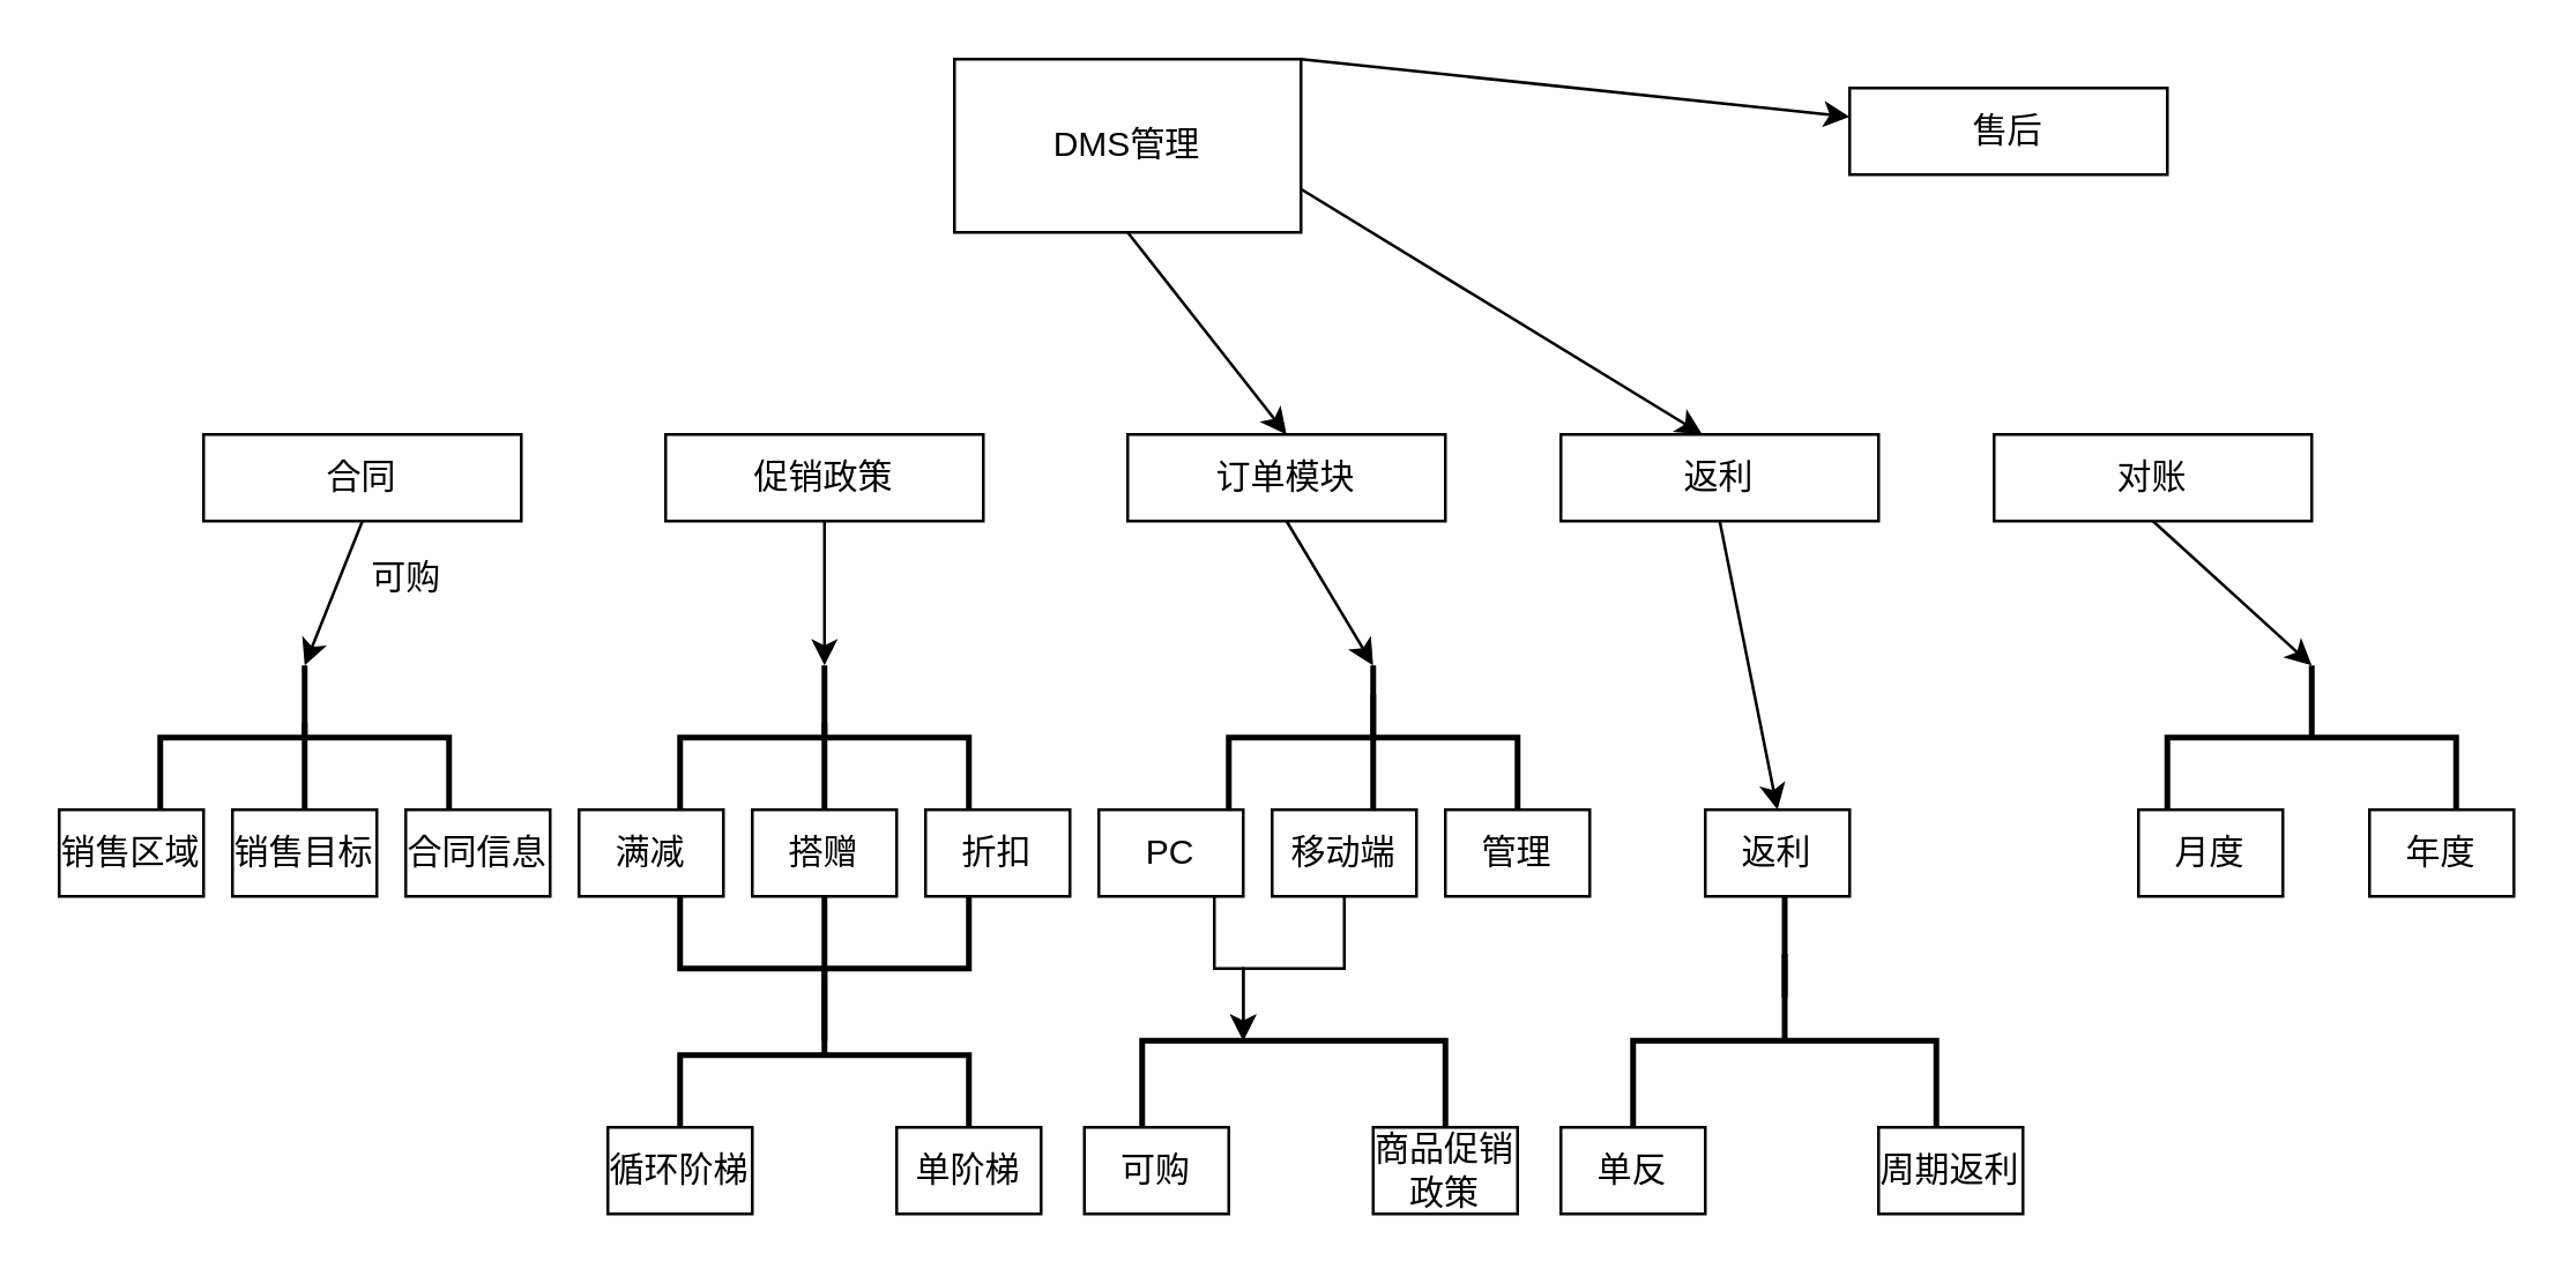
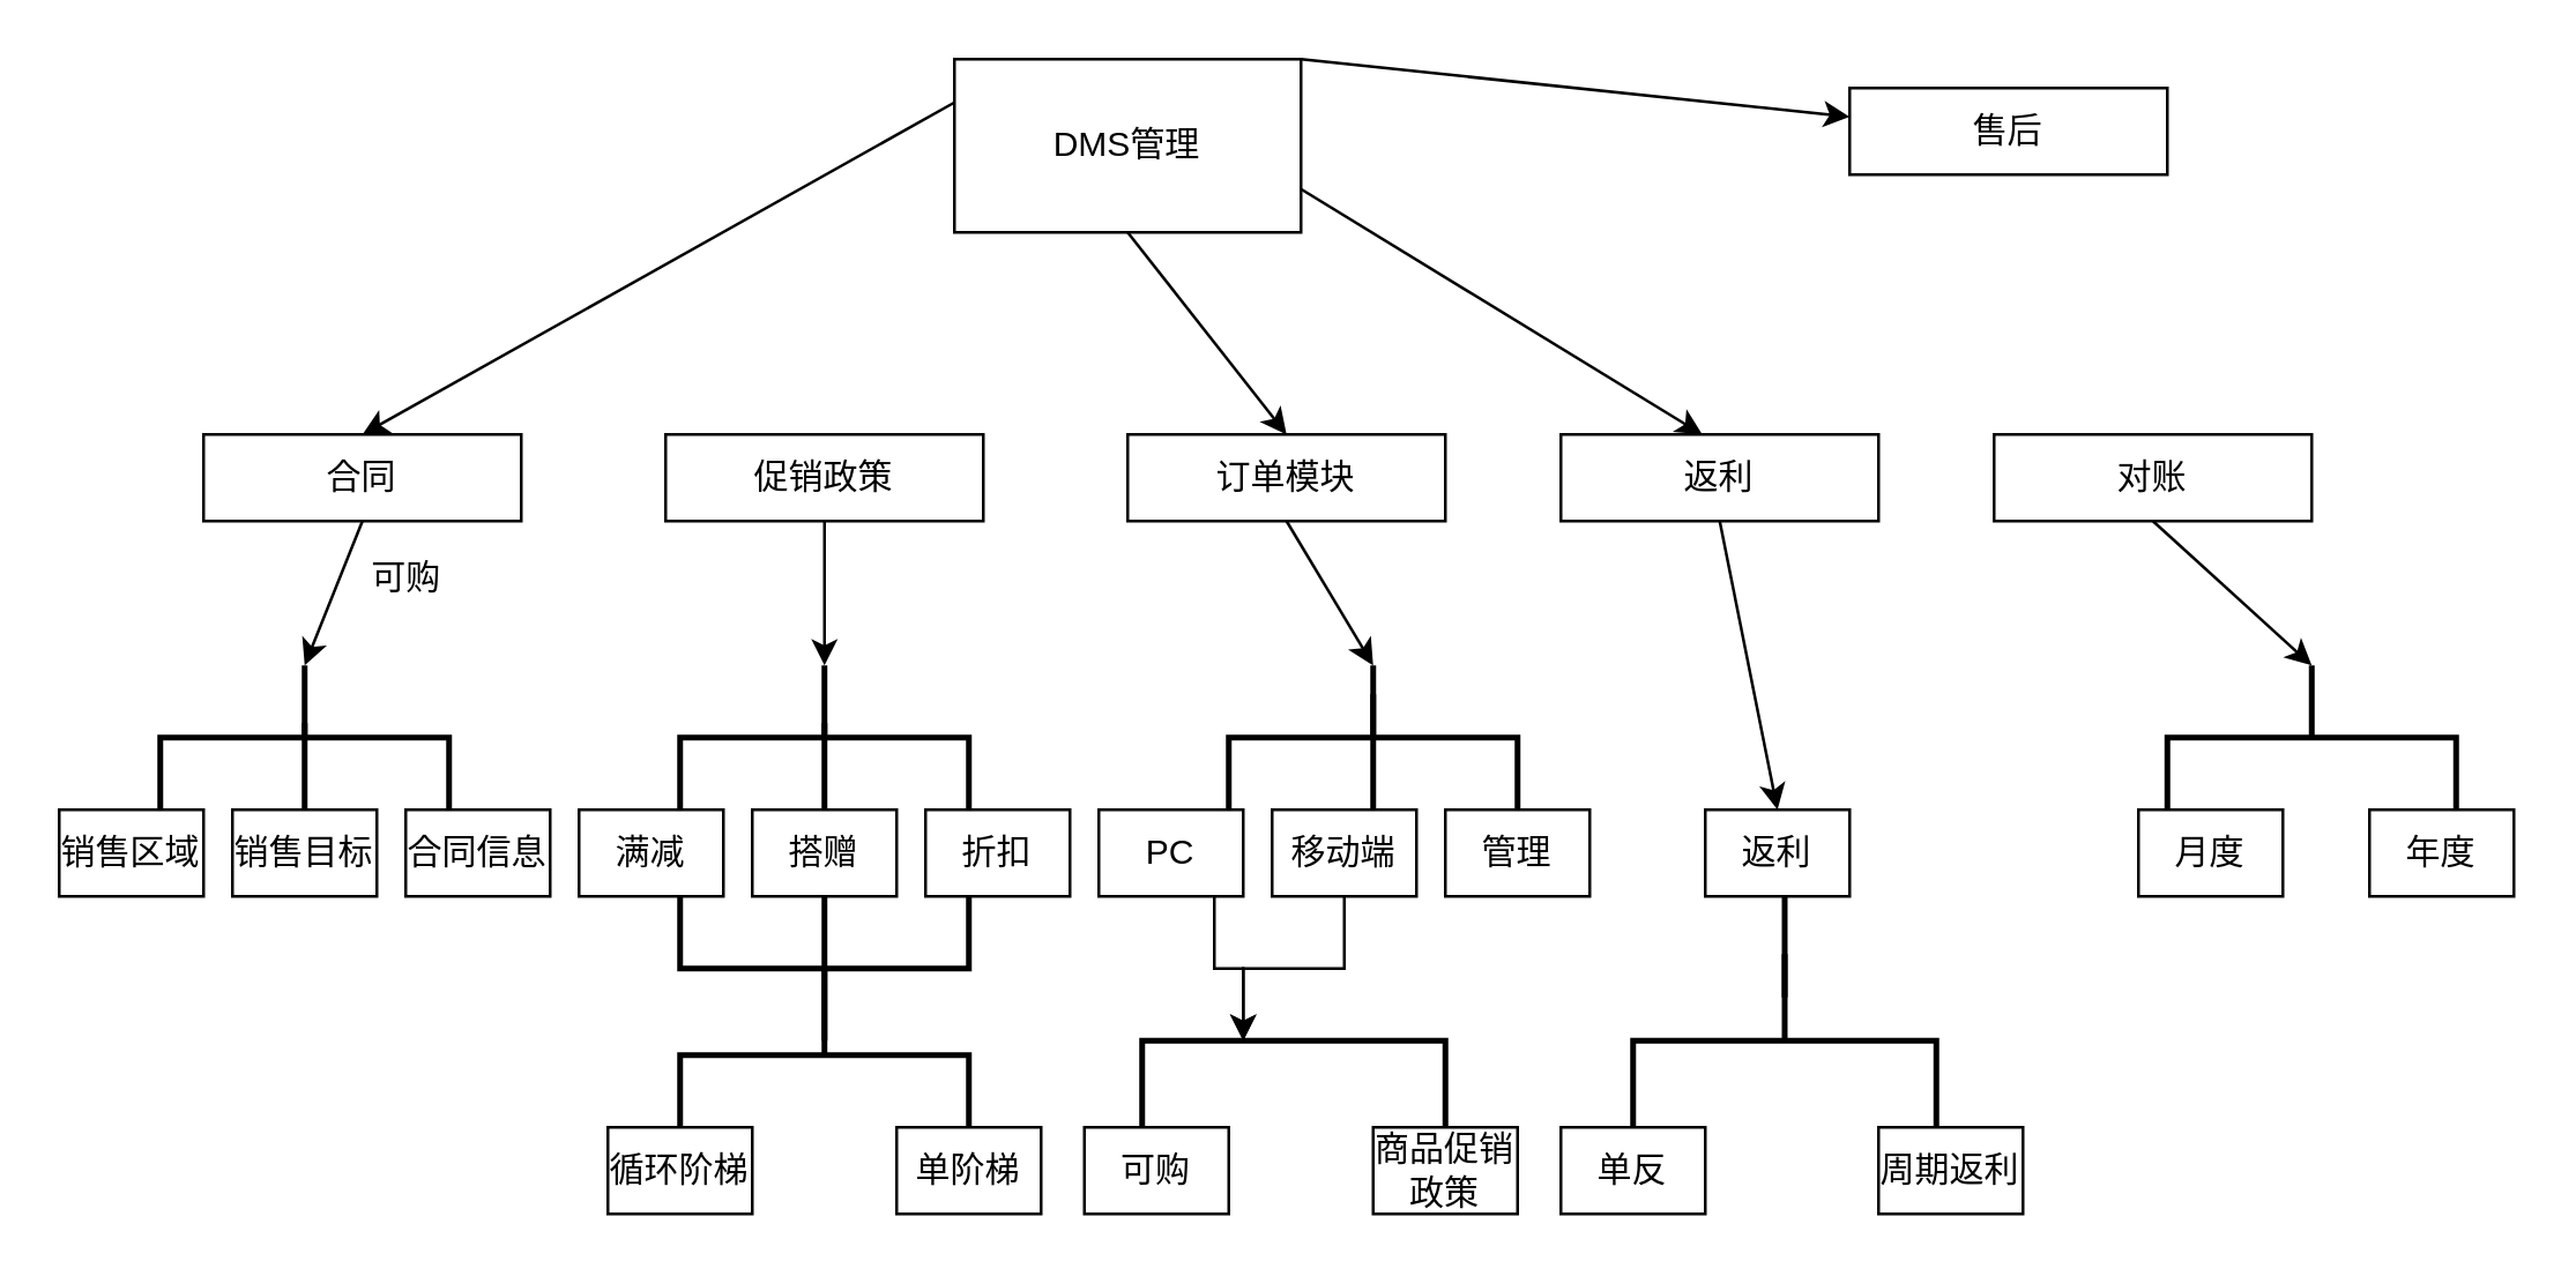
+ <mxCell id="8" value="" style="endArrow=classic;html=1;rounded=0;exitX=0;exitY=0.25;exitDx=0;exitDy=0;entryX=0.5;entryY=0;entryDx=0;entryDy=0;" edge="1" parent="1" source="2" target="3"><mxGeometry width="50" height="50" relative="1" as="geometry"><mxPoint x="400" y="410" as="sourcePoint" /><mxPoint x="450" y="360" as="targetPoint" /></mxGeometry></mxCell>
